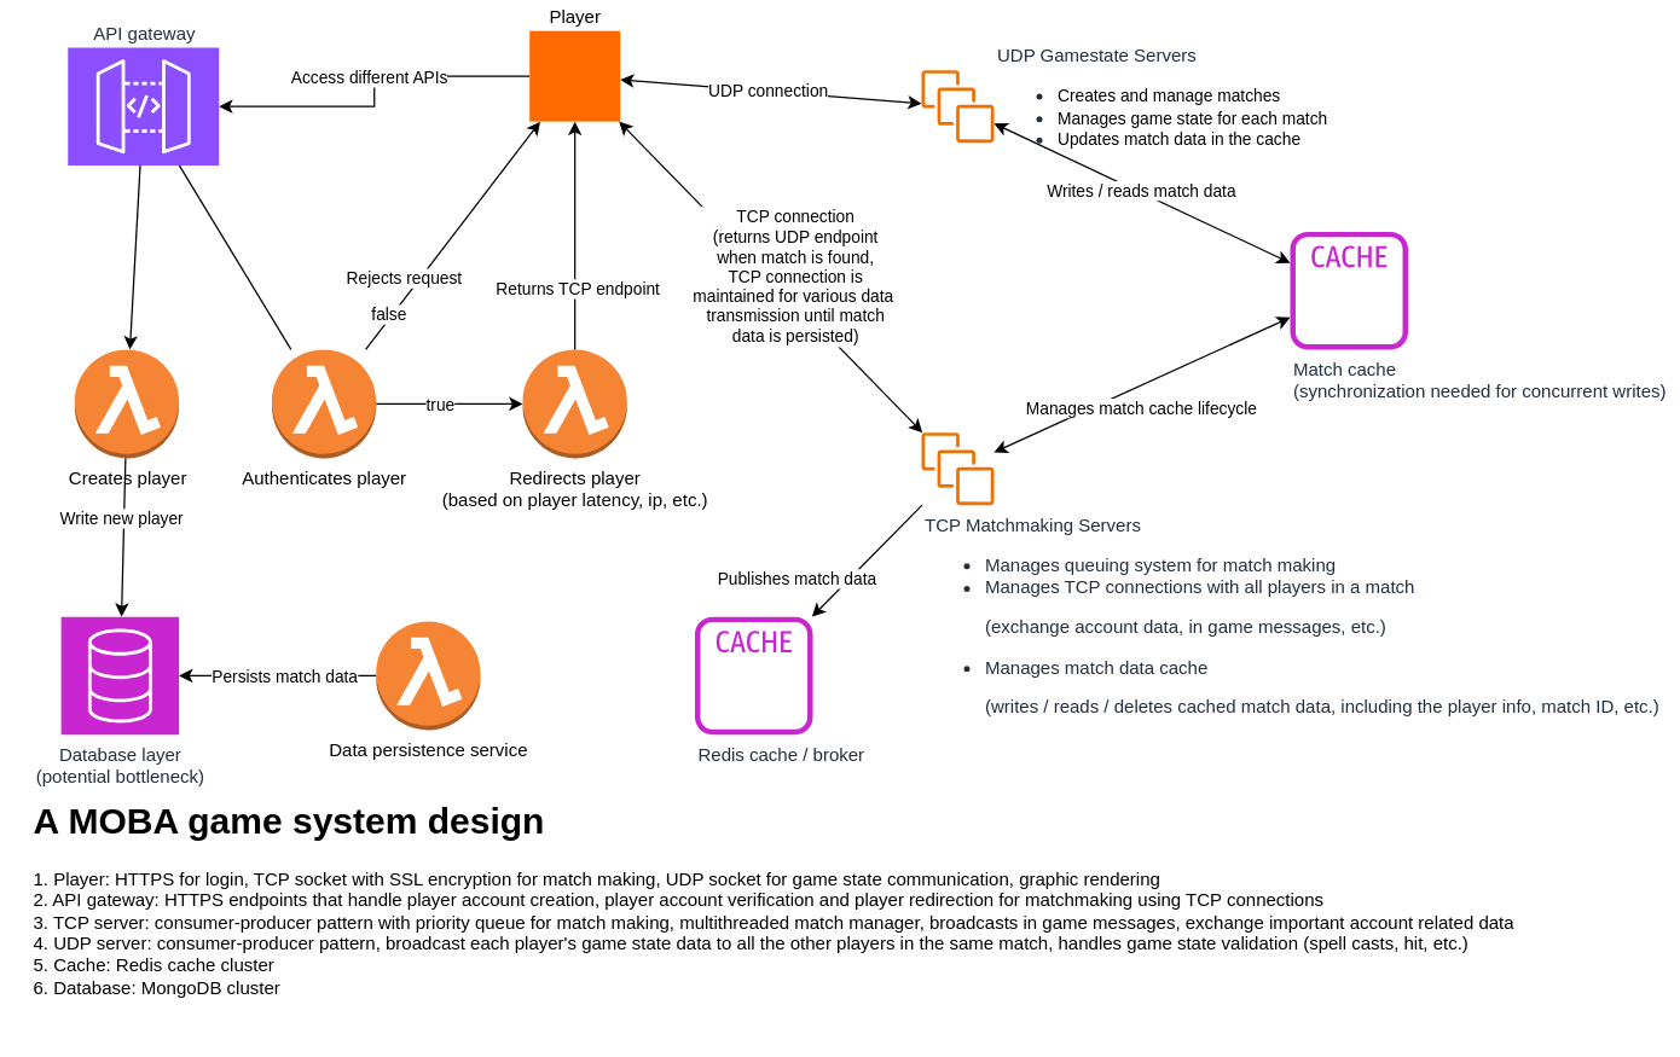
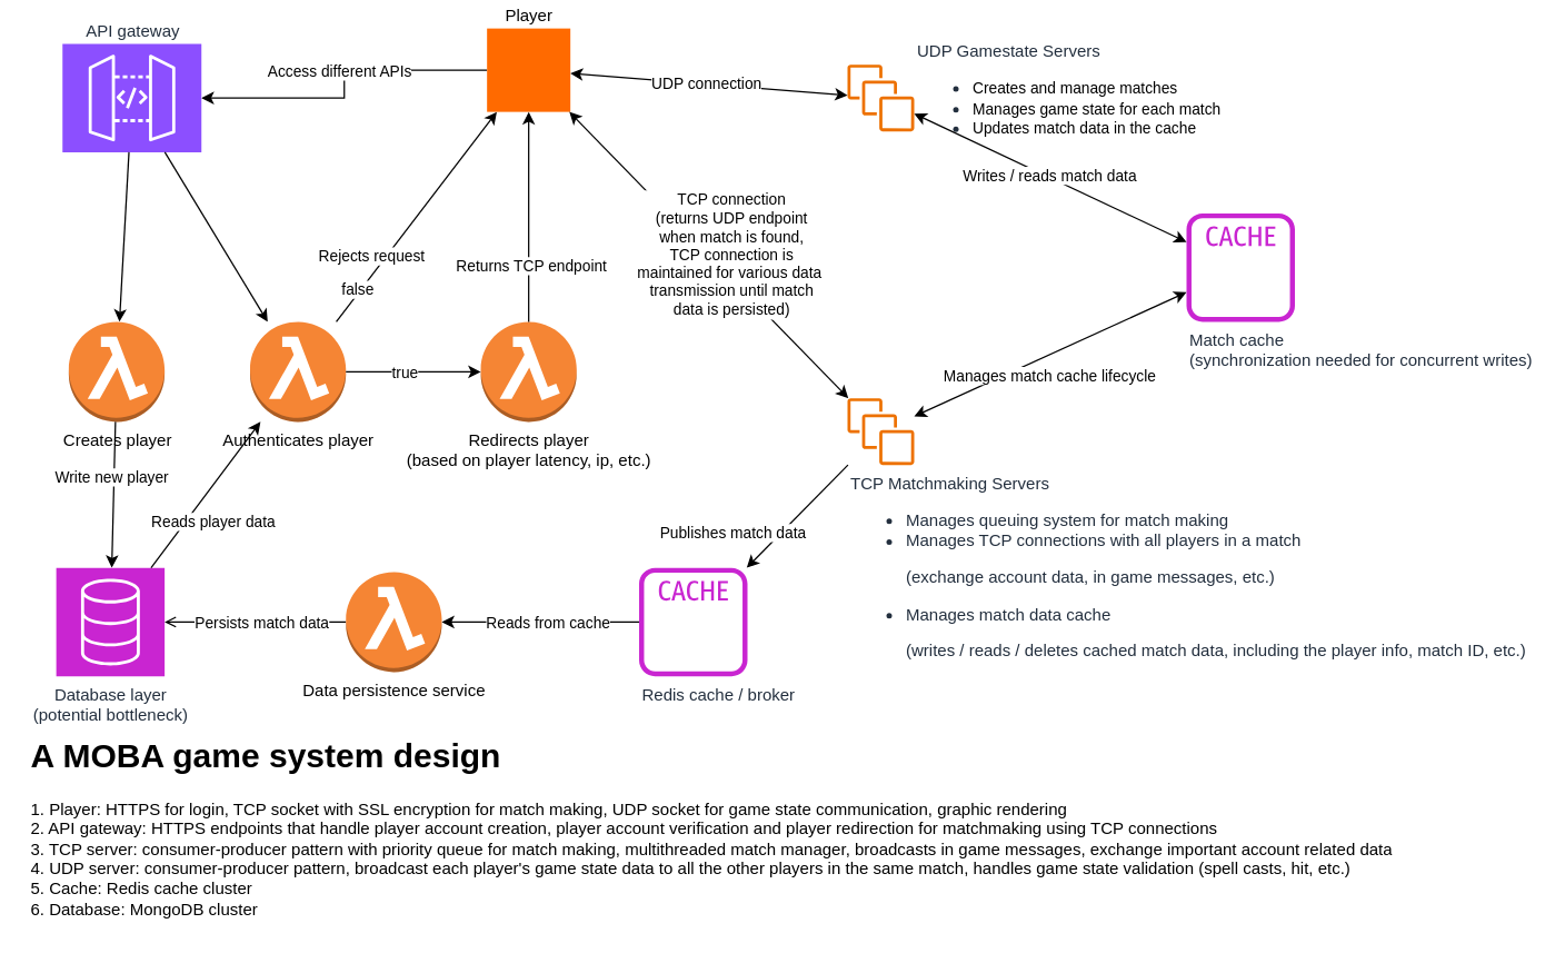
- <mxCell id="25" value="" style="endArrow=none;html=1;rounded=0;" parent="1" source="19" target="22" edge="1"><mxGeometry width="50" height="50" relative="1" as="geometry"><mxPoint x="49.5" y="116" as="sourcePoint" /><mxPoint x="-41.5" y="200" as="targetPoint" /></mxGeometry></mxCell>
+ <mxCell id="25" value="" style="endArrow=classic;html=1;rounded=0;" parent="1" source="19" target="22" edge="1"><mxGeometry width="50" height="50" relative="1" as="geometry"><mxPoint x="49.5" y="116" as="sourcePoint" /><mxPoint x="-41.5" y="200" as="targetPoint" /></mxGeometry></mxCell>
+ <mxCell id="16" value="" style="endArrow=classic;startArrow=none;html=1;rounded=0;startFill=0;endFill=1;" parent="1" source="15" target="22" edge="1"><mxGeometry width="50" height="50" relative="1" as="geometry"><mxPoint x="189.5" y="296" as="sourcePoint" /><mxPoint x="234.523" y="294" as="targetPoint" /></mxGeometry></mxCell>
+ <mxCell id="17" value="Reads player data" style="edgeLabel;html=1;align=center;verticalAlign=middle;resizable=0;points=[];" parent="16" vertex="1" connectable="0"><mxGeometry x="0.115" y="1" relative="1" as="geometry"><mxPoint x="1" y="25" as="offset" /></mxGeometry></mxCell>
- <mxCell id="35" value="" style="endArrow=classic;html=1;rounded=0;" parent="1" source="38" target="15" edge="1"><mxGeometry width="50" height="50" relative="1" as="geometry"><mxPoint x="89.5" y="431" as="sourcePoint" /><mxPoint x="229.5" y="411" as="targetPoint" /></mxGeometry></mxCell>
+ <mxCell id="35" value="" style="endArrow=open;html=1;rounded=0;" parent="1" source="38" target="15" edge="1"><mxGeometry width="50" height="50" relative="1" as="geometry"><mxPoint x="89.5" y="431" as="sourcePoint" /><mxPoint x="229.5" y="411" as="targetPoint" /></mxGeometry></mxCell>
+ <mxCell id="39" value="" style="endArrow=classic;html=1;rounded=0;" parent="1" source="37" target="38" edge="1"><mxGeometry width="50" height="50" relative="1" as="geometry"><mxPoint x="529.5" y="561" as="sourcePoint" /><mxPoint x="399.5" y="561" as="targetPoint" /></mxGeometry></mxCell>
+ <mxCell id="40" value="Reads from cache" style="edgeLabel;html=1;align=center;verticalAlign=middle;resizable=0;points=[];" parent="39" vertex="1" connectable="0"><mxGeometry x="-0.26" relative="1" as="geometry"><mxPoint x="-13" as="offset" /></mxGeometry></mxCell>
